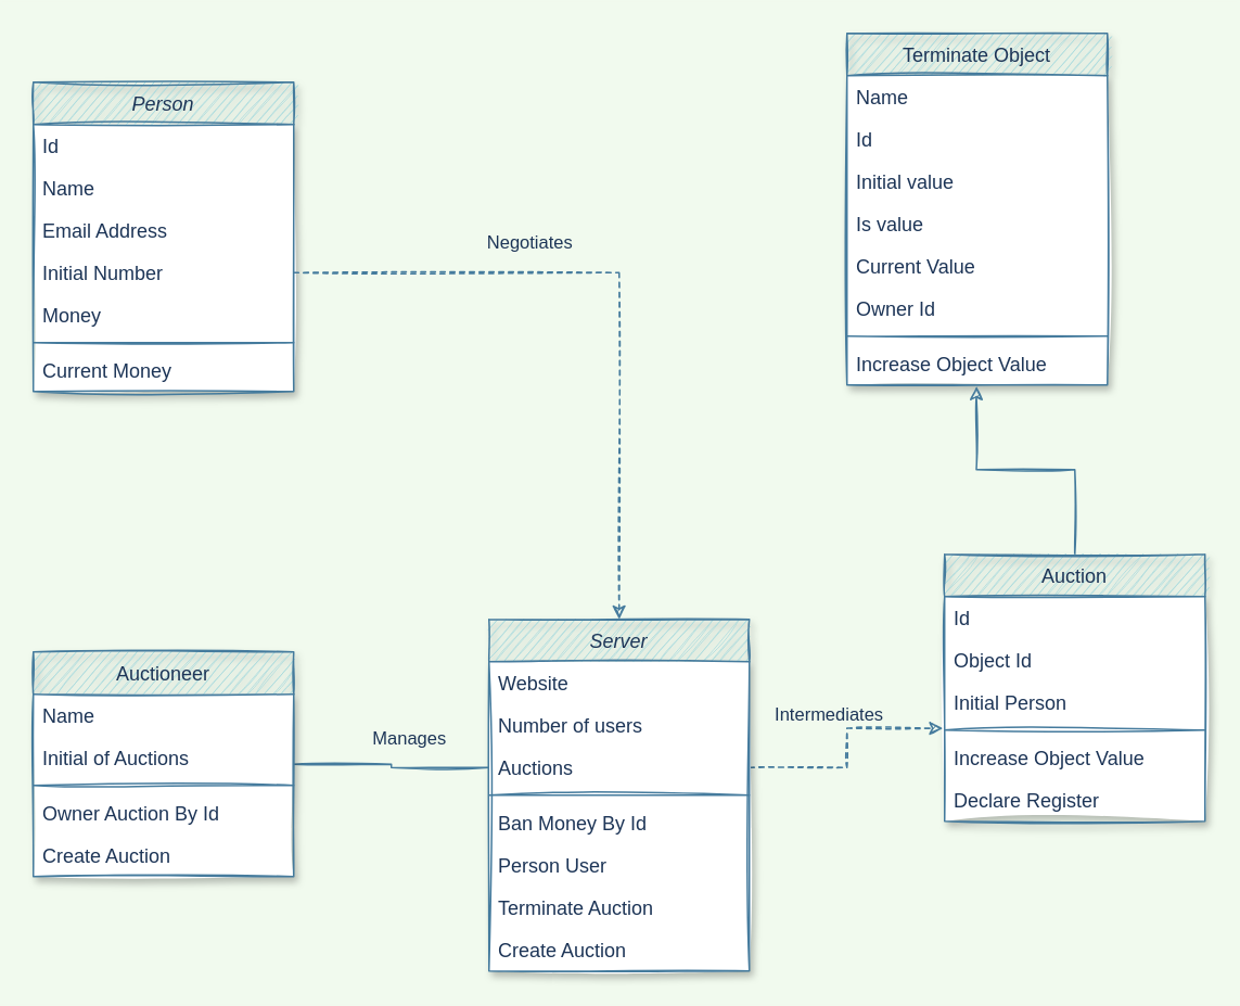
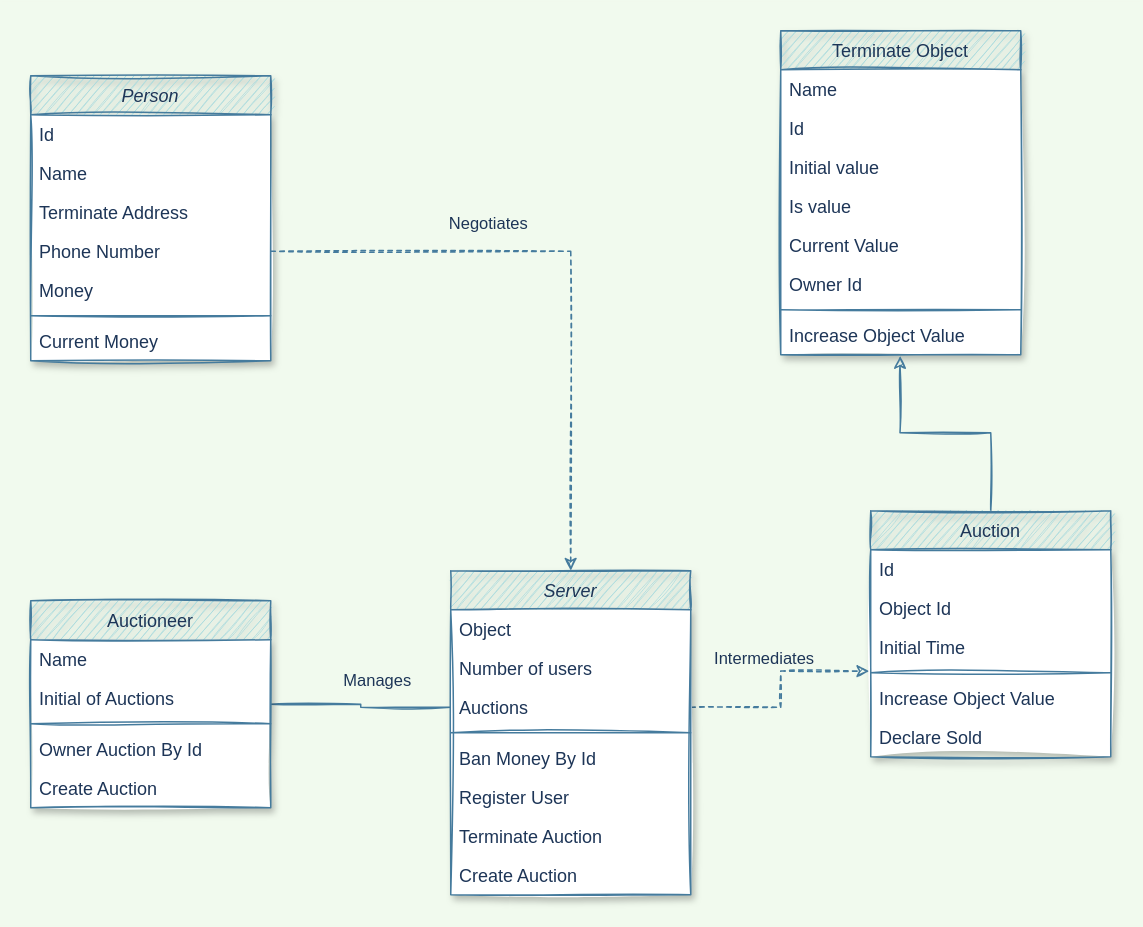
- <mxCell id="5" value="Email Address" style="text;align=left;verticalAlign=top;spacingLeft=4;spacingRight=4;overflow=hidden;rotatable=0;points=[[0,0.5],[1,0.5]];portConstraint=eastwest;rounded=0;shadow=0;fontColor=#1D3557;sketch=1;labelBackgroundColor=none;labelBorderColor=none;" parent="2" vertex="1"><mxGeometry y="78" width="160" height="26" as="geometry" /></mxCell>
+ <mxCell id="5" value="Terminate Address" style="text;align=left;verticalAlign=top;spacingLeft=4;spacingRight=4;overflow=hidden;rotatable=0;points=[[0,0.5],[1,0.5]];portConstraint=eastwest;rounded=0;shadow=0;fontColor=#1D3557;sketch=1;labelBackgroundColor=none;labelBorderColor=none;" parent="2" vertex="1"><mxGeometry y="78" width="160" height="26" as="geometry" /></mxCell>
- <mxCell id="6" value="Initial Number" style="text;align=left;verticalAlign=top;spacingLeft=4;spacingRight=4;overflow=hidden;rotatable=0;points=[[0,0.5],[1,0.5]];portConstraint=eastwest;rounded=0;shadow=0;fontColor=#1D3557;sketch=1;labelBackgroundColor=none;labelBorderColor=none;" parent="2" vertex="1"><mxGeometry y="104" width="160" height="26" as="geometry" /></mxCell>
+ <mxCell id="6" value="Phone Number" style="text;align=left;verticalAlign=top;spacingLeft=4;spacingRight=4;overflow=hidden;rotatable=0;points=[[0,0.5],[1,0.5]];portConstraint=eastwest;rounded=0;shadow=0;fontColor=#1D3557;sketch=1;labelBackgroundColor=none;labelBorderColor=none;" parent="2" vertex="1"><mxGeometry y="104" width="160" height="26" as="geometry" /></mxCell>
- <mxCell id="40" value="Website&#10;" style="text;align=left;verticalAlign=top;spacingLeft=4;spacingRight=4;overflow=hidden;rotatable=0;points=[[0,0.5],[1,0.5]];portConstraint=eastwest;fontColor=#1D3557;sketch=1;rounded=0;labelBackgroundColor=none;labelBorderColor=none;" vertex="1" parent="39"><mxGeometry y="26" width="160" height="26" as="geometry" /></mxCell>
+ <mxCell id="40" value="Object&#10;" style="text;align=left;verticalAlign=top;spacingLeft=4;spacingRight=4;overflow=hidden;rotatable=0;points=[[0,0.5],[1,0.5]];portConstraint=eastwest;fontColor=#1D3557;sketch=1;rounded=0;labelBackgroundColor=none;labelBorderColor=none;" vertex="1" parent="39"><mxGeometry y="26" width="160" height="26" as="geometry" /></mxCell>
- <mxCell id="33" value="Initial Person" style="text;align=left;verticalAlign=top;spacingLeft=4;spacingRight=4;overflow=hidden;rotatable=0;points=[[0,0.5],[1,0.5]];portConstraint=eastwest;fontColor=#1D3557;sketch=1;rounded=0;labelBackgroundColor=none;labelBorderColor=none;" vertex="1" parent="30"><mxGeometry y="78" width="160" height="26" as="geometry" /></mxCell>
+ <mxCell id="33" value="Initial Time" style="text;align=left;verticalAlign=top;spacingLeft=4;spacingRight=4;overflow=hidden;rotatable=0;points=[[0,0.5],[1,0.5]];portConstraint=eastwest;fontColor=#1D3557;sketch=1;rounded=0;labelBackgroundColor=none;labelBorderColor=none;" vertex="1" parent="30"><mxGeometry y="78" width="160" height="26" as="geometry" /></mxCell>
- <mxCell id="36" value="Declare Register" style="text;align=left;verticalAlign=top;spacingLeft=4;spacingRight=4;overflow=hidden;rotatable=0;points=[[0,0.5],[1,0.5]];portConstraint=eastwest;fontColor=#1D3557;sketch=1;rounded=0;labelBackgroundColor=none;labelBorderColor=none;" vertex="1" parent="30"><mxGeometry y="138" width="160" height="26" as="geometry" /></mxCell>
+ <mxCell id="36" value="Declare Sold" style="text;align=left;verticalAlign=top;spacingLeft=4;spacingRight=4;overflow=hidden;rotatable=0;points=[[0,0.5],[1,0.5]];portConstraint=eastwest;fontColor=#1D3557;sketch=1;rounded=0;labelBackgroundColor=none;labelBorderColor=none;" vertex="1" parent="30"><mxGeometry y="138" width="160" height="26" as="geometry" /></mxCell>
- <mxCell id="45" value="Person User" style="text;align=left;verticalAlign=top;spacingLeft=4;spacingRight=4;overflow=hidden;rotatable=0;points=[[0,0.5],[1,0.5]];portConstraint=eastwest;fontColor=#1D3557;sketch=1;rounded=0;labelBackgroundColor=none;labelBorderColor=none;" vertex="1" parent="39"><mxGeometry y="138" width="160" height="26" as="geometry" /></mxCell>
+ <mxCell id="45" value="Register User" style="text;align=left;verticalAlign=top;spacingLeft=4;spacingRight=4;overflow=hidden;rotatable=0;points=[[0,0.5],[1,0.5]];portConstraint=eastwest;fontColor=#1D3557;sketch=1;rounded=0;labelBackgroundColor=none;labelBorderColor=none;" vertex="1" parent="39"><mxGeometry y="138" width="160" height="26" as="geometry" /></mxCell>
